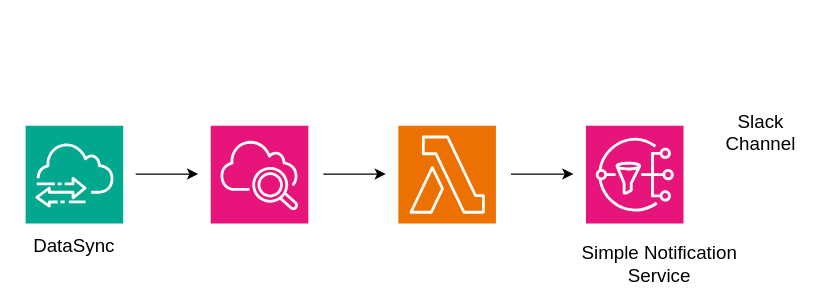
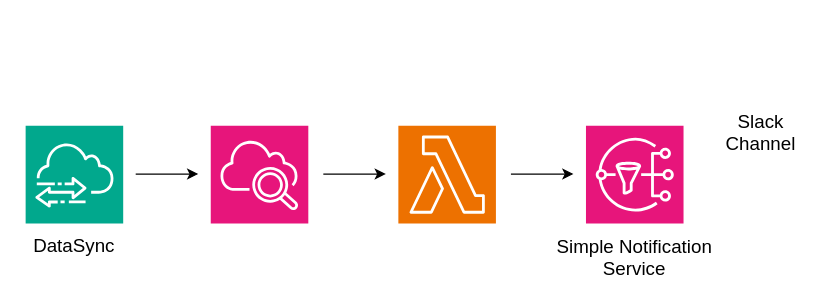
- <mxCell id="10" value="&lt;span style=&quot;font-size: 15px;&quot;&gt;Simple Notification Service&lt;/span&gt;" style="text;html=1;strokeColor=none;fillColor=none;align=center;verticalAlign=middle;whiteSpace=wrap;rounded=0;" vertex="1" parent="1"><mxGeometry x="457" y="195" width="140" height="30" as="geometry" /></mxCell>
+ <mxCell id="10" value="&lt;span style=&quot;font-size: 15px;&quot;&gt;Simple Notification Service&lt;/span&gt;" style="text;html=1;strokeColor=none;fillColor=none;align=center;verticalAlign=middle;whiteSpace=wrap;rounded=0;" vertex="1" parent="1"><mxGeometry x="437" y="190" width="140" height="30" as="geometry" /></mxCell>
